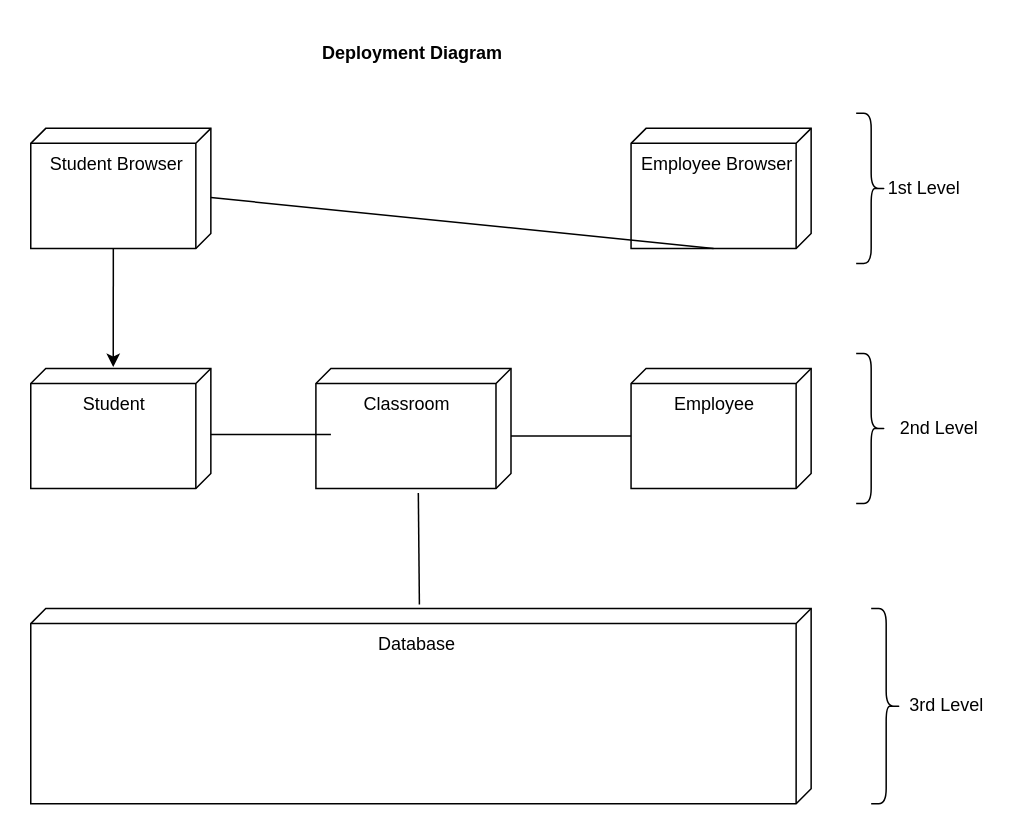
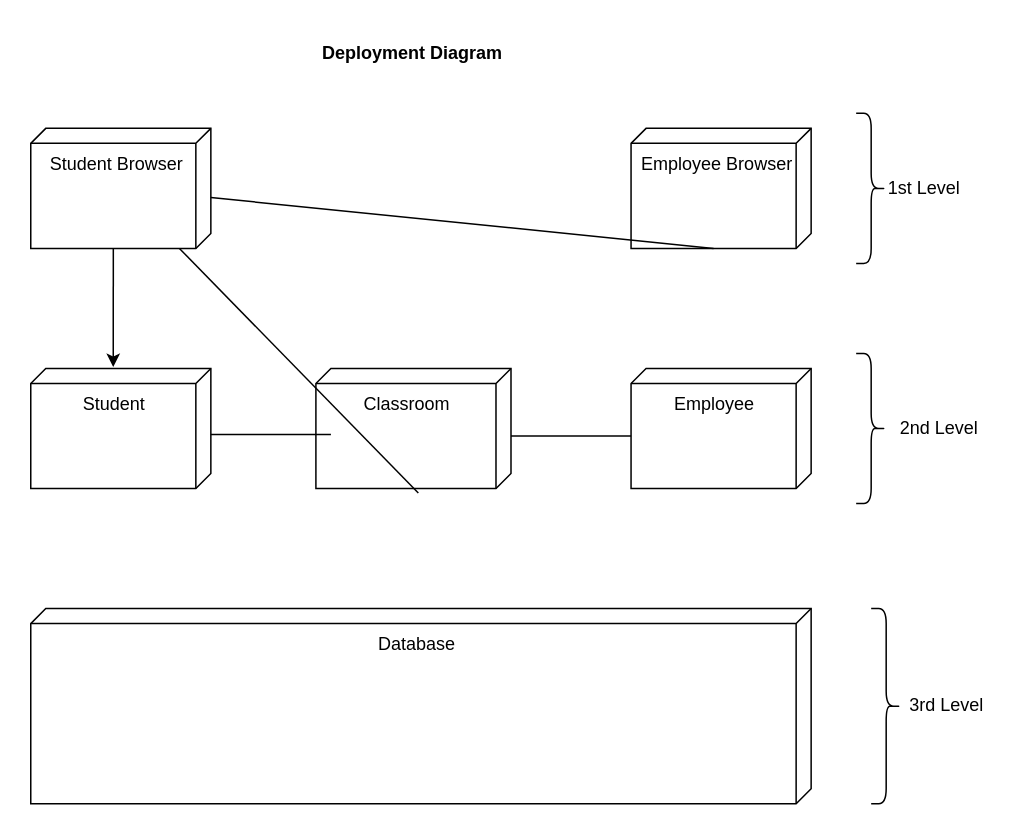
- <mxCell id="16" value="" style="endArrow=none;html=1;rounded=0;entryX=-0.021;entryY=0.502;entryDx=0;entryDy=0;entryPerimeter=0;exitX=1.038;exitY=0.475;exitDx=0;exitDy=0;exitPerimeter=0;" parent="1" source="13" target="3" edge="1"><mxGeometry width="50" height="50" relative="1" as="geometry"><mxPoint x="290" y="355" as="sourcePoint" /><mxPoint x="300" y="375" as="targetPoint" /></mxGeometry></mxCell>
+ <mxCell id="16" value="" style="endArrow=none;html=1;rounded=0;exitX=1.038;exitY=0.475;exitDx=0;exitDy=0;exitPerimeter=0;" parent="1" source="13" target="4" edge="1"><mxGeometry width="50" height="50" relative="1" as="geometry"><mxPoint x="290" y="355" as="sourcePoint" /><mxPoint x="300" y="375" as="targetPoint" /></mxGeometry></mxCell>
